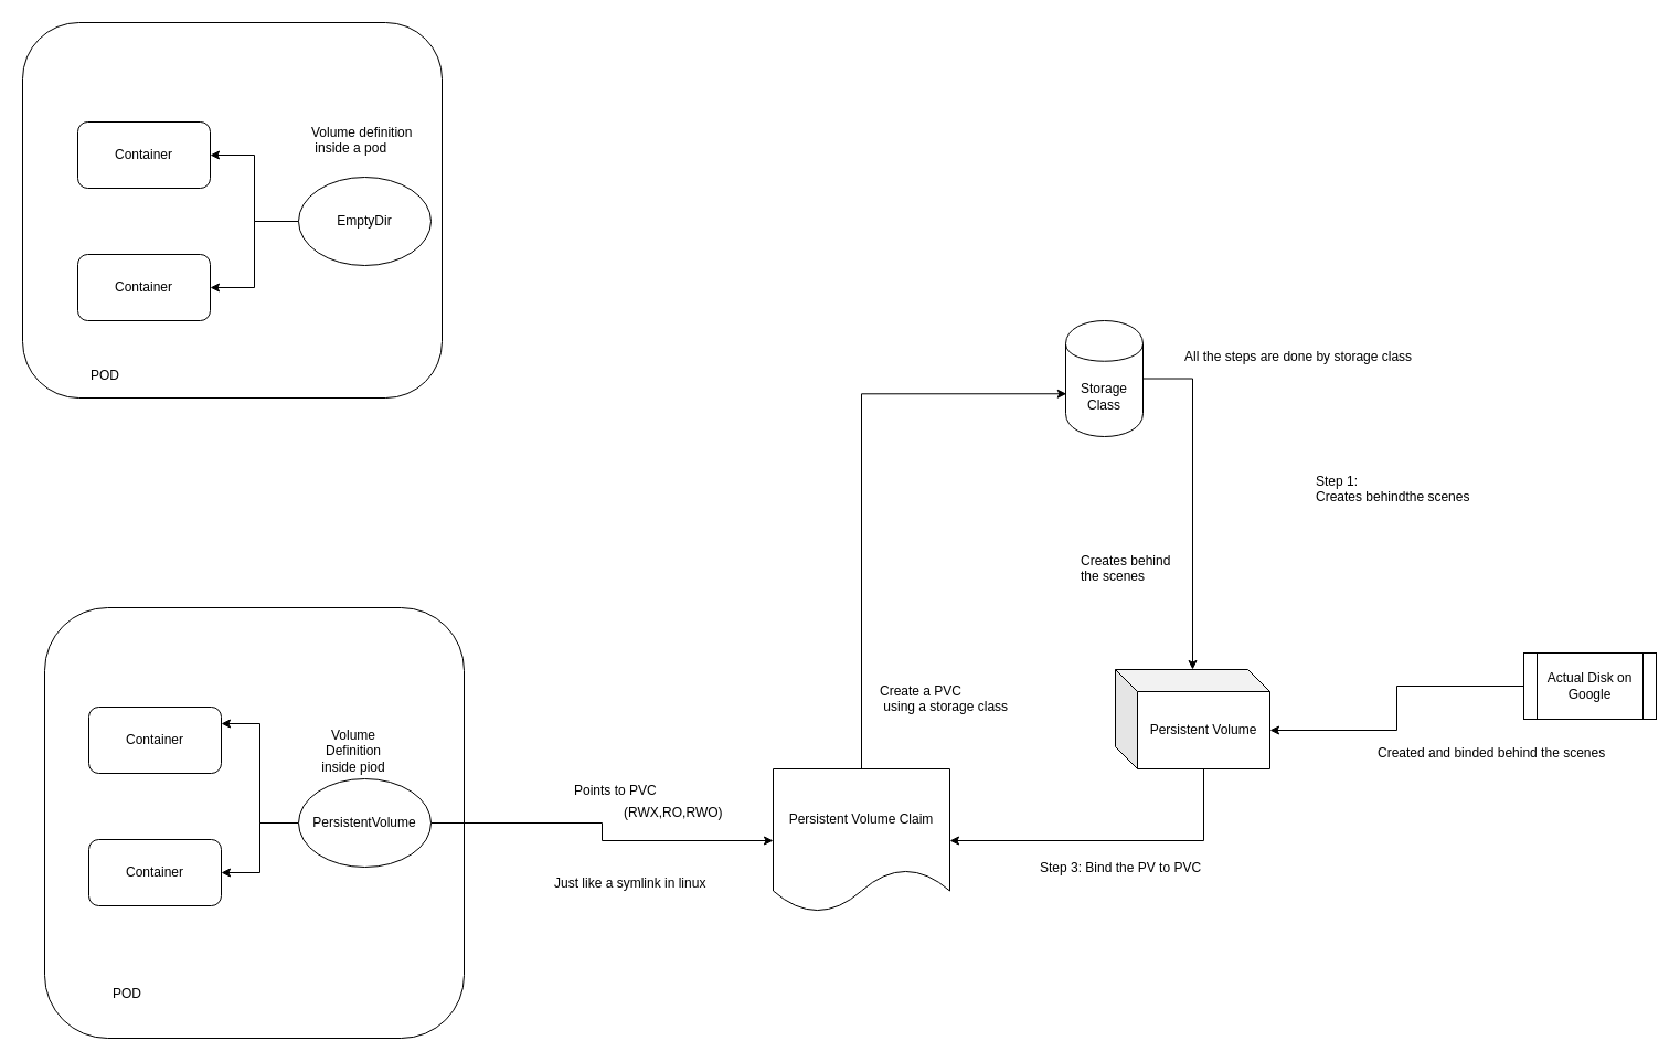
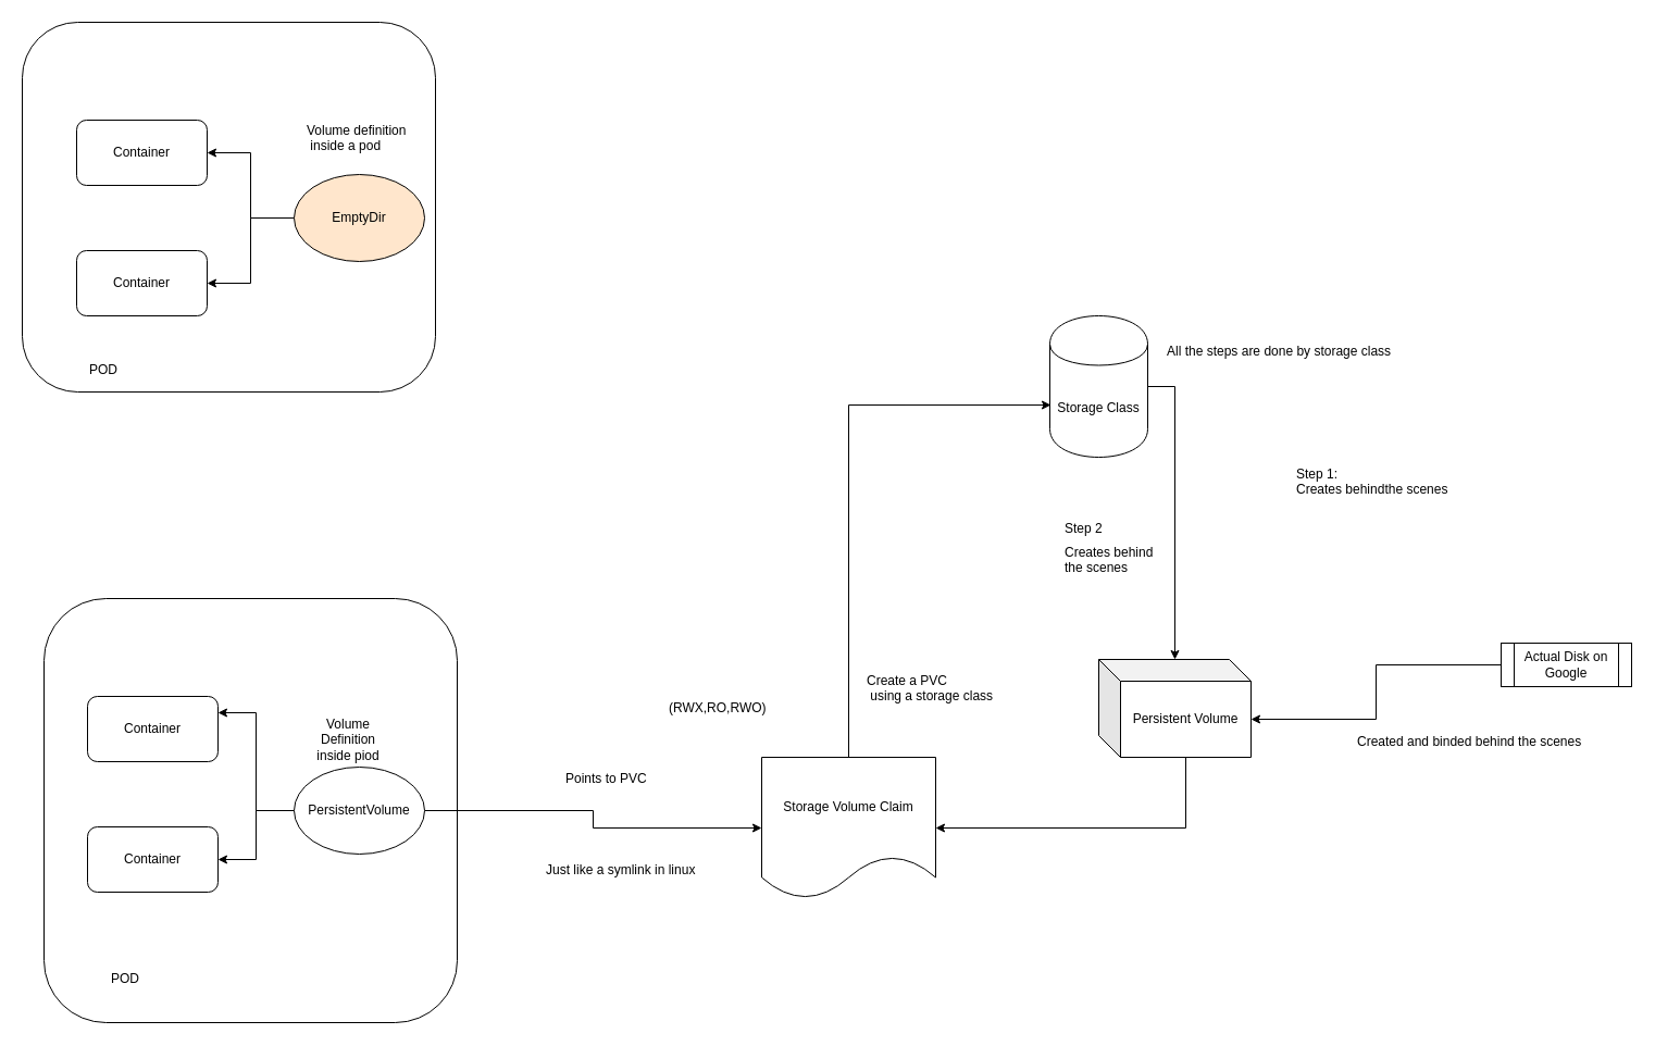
- <mxCell id="8" value="EmptyDir" style="ellipse;whiteSpace=wrap;html=1;" vertex="1" parent="1"><mxGeometry x="270" y="160" width="120" height="80" as="geometry" /></mxCell>
+ <mxCell id="8" value="EmptyDir" style="ellipse;whiteSpace=wrap;html=1;fillColor=#ffe6cc;" vertex="1" parent="1"><mxGeometry x="270" y="160" width="120" height="80" as="geometry" /></mxCell>
- <mxCell id="15" value="Storage Class" style="shape=cylinder;whiteSpace=wrap;html=1;boundedLbl=1;backgroundOutline=1;" vertex="1" parent="1"><mxGeometry x="965" y="290" width="70" height="105" as="geometry" /></mxCell>
+ <mxCell id="15" value="Storage Class" style="shape=cylinder;whiteSpace=wrap;html=1;boundedLbl=1;backgroundOutline=1;" vertex="1" parent="1"><mxGeometry x="965" y="290" width="90" height="130" as="geometry" /></mxCell>
+ <mxCell id="27" value="Step 2" style="text;html=1;resizable=0;points=[];autosize=1;align=left;verticalAlign=top;spacingTop=-4;" vertex="1" parent="1"><mxGeometry x="977" y="476" width="50" height="20" as="geometry" /></mxCell>
- <mxCell id="23" value="Actual Disk on Google" style="shape=process;whiteSpace=wrap;html=1;backgroundOutline=1;" vertex="1" parent="1"><mxGeometry x="1380" y="591" width="120" height="60" as="geometry" /></mxCell>
+ <mxCell id="23" value="Actual Disk on Google" style="shape=process;whiteSpace=wrap;html=1;backgroundOutline=1;" vertex="1" parent="1"><mxGeometry x="1380" y="591" width="120" height="40" as="geometry" /></mxCell>
- <mxCell id="37" value="(RWX,RO,RWO)" style="text;html=1;resizable=0;points=[];autosize=1;align=left;verticalAlign=top;spacingTop=-4;" vertex="1" parent="1"><mxGeometry x="563" y="726" width="110" height="20" as="geometry" /></mxCell>
+ <mxCell id="37" value="(RWX,RO,RWO)" style="text;html=1;resizable=0;points=[];autosize=1;align=left;verticalAlign=top;spacingTop=-4;" vertex="1" parent="1"><mxGeometry x="613" y="641" width="110" height="20" as="geometry" /></mxCell>
- <mxCell id="17" value="Persistent Volume Claim" style="shape=document;whiteSpace=wrap;html=1;boundedLbl=1;" vertex="1" parent="1"><mxGeometry x="700" y="696" width="160" height="130" as="geometry" /></mxCell>
+ <mxCell id="17" value="Storage Volume Claim" style="shape=document;whiteSpace=wrap;html=1;boundedLbl=1;" vertex="1" parent="1"><mxGeometry x="700" y="696" width="160" height="130" as="geometry" /></mxCell>
- <mxCell id="28" value="Step 3: Bind the PV to PVC" style="text;html=1;resizable=0;points=[];autosize=1;align=left;verticalAlign=top;spacingTop=-4;" vertex="1" parent="1"><mxGeometry x="940" y="776" width="160" height="20" as="geometry" /></mxCell>
